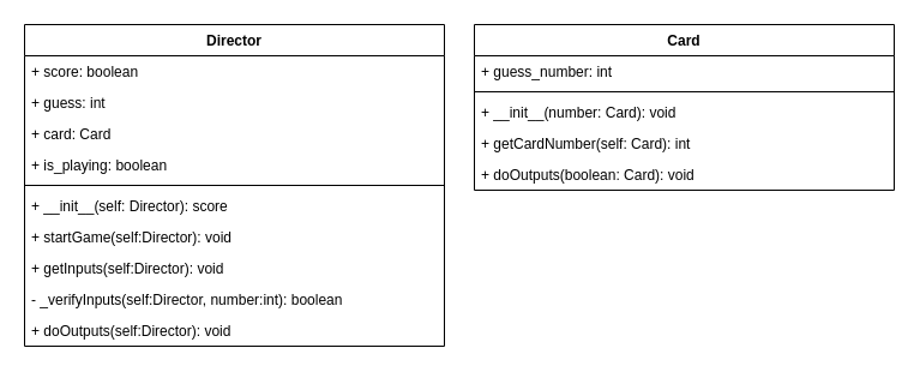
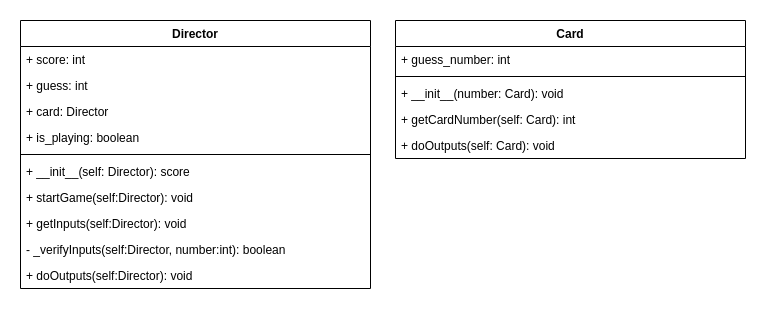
- <mxCell id="3" value="+ score: boolean" style="text;strokeColor=none;fillColor=none;align=left;verticalAlign=top;spacingLeft=4;spacingRight=4;overflow=hidden;rotatable=0;points=[[0,0.5],[1,0.5]];portConstraint=eastwest;" vertex="1" parent="2"><mxGeometry y="26" width="350" height="26" as="geometry" /></mxCell>
+ <mxCell id="3" value="+ score: int" style="text;strokeColor=none;fillColor=none;align=left;verticalAlign=top;spacingLeft=4;spacingRight=4;overflow=hidden;rotatable=0;points=[[0,0.5],[1,0.5]];portConstraint=eastwest;" vertex="1" parent="2"><mxGeometry y="26" width="350" height="26" as="geometry" /></mxCell>
- <mxCell id="5" value="+ card: Card" style="text;strokeColor=none;fillColor=none;align=left;verticalAlign=top;spacingLeft=4;spacingRight=4;overflow=hidden;rotatable=0;points=[[0,0.5],[1,0.5]];portConstraint=eastwest;" vertex="1" parent="2"><mxGeometry y="78" width="350" height="26" as="geometry" /></mxCell>
+ <mxCell id="5" value="+ card: Director" style="text;strokeColor=none;fillColor=none;align=left;verticalAlign=top;spacingLeft=4;spacingRight=4;overflow=hidden;rotatable=0;points=[[0,0.5],[1,0.5]];portConstraint=eastwest;" vertex="1" parent="2"><mxGeometry y="78" width="350" height="26" as="geometry" /></mxCell>
- <mxCell id="18" value="+ doOutputs(boolean: Card): void" style="text;strokeColor=none;fillColor=none;align=left;verticalAlign=top;spacingLeft=4;spacingRight=4;overflow=hidden;rotatable=0;points=[[0,0.5],[1,0.5]];portConstraint=eastwest;" vertex="1" parent="13"><mxGeometry y="112" width="350" height="26" as="geometry" /></mxCell>
+ <mxCell id="18" value="+ doOutputs(self: Card): void" style="text;strokeColor=none;fillColor=none;align=left;verticalAlign=top;spacingLeft=4;spacingRight=4;overflow=hidden;rotatable=0;points=[[0,0.5],[1,0.5]];portConstraint=eastwest;" vertex="1" parent="13"><mxGeometry y="112" width="350" height="26" as="geometry" /></mxCell>
